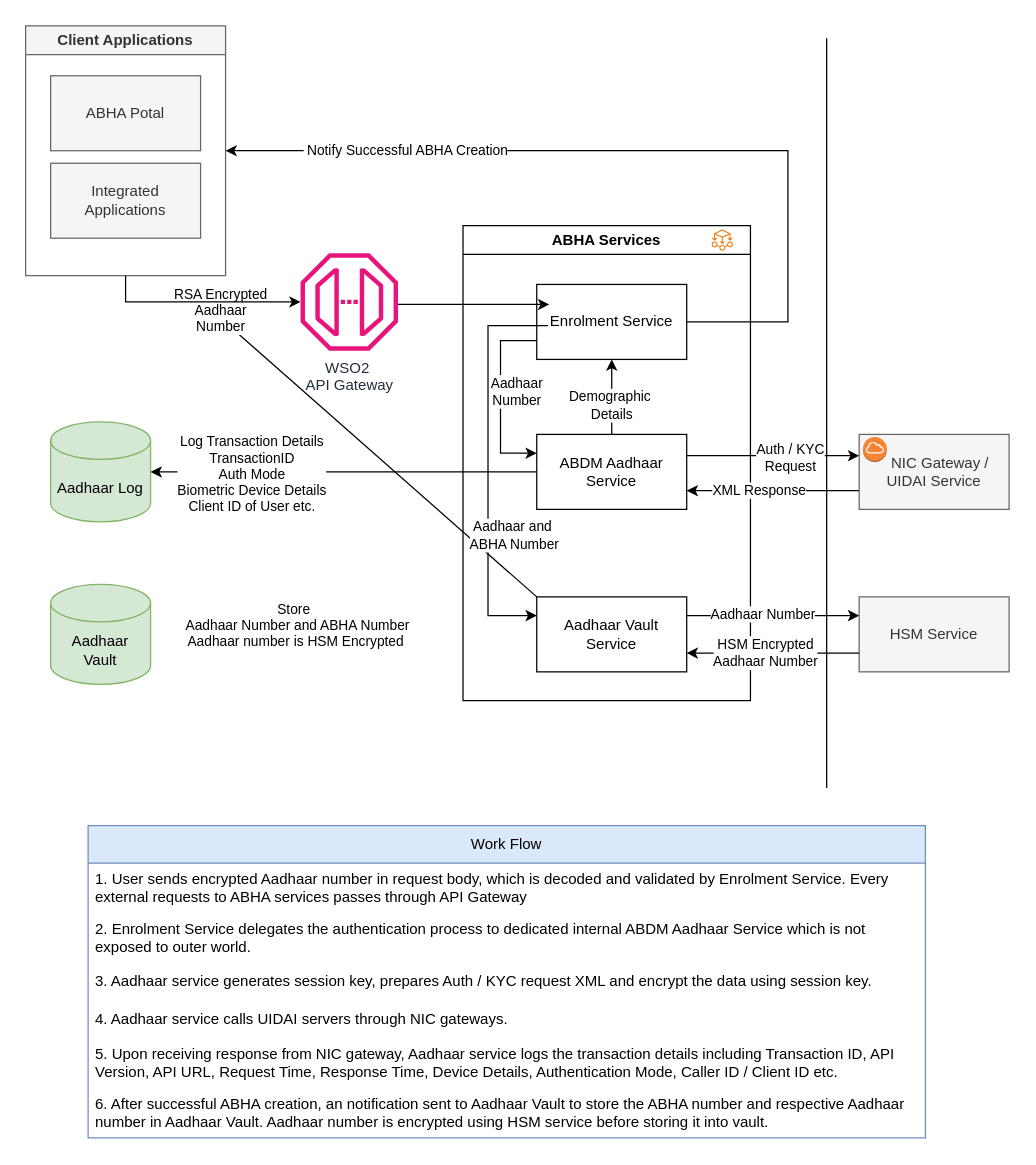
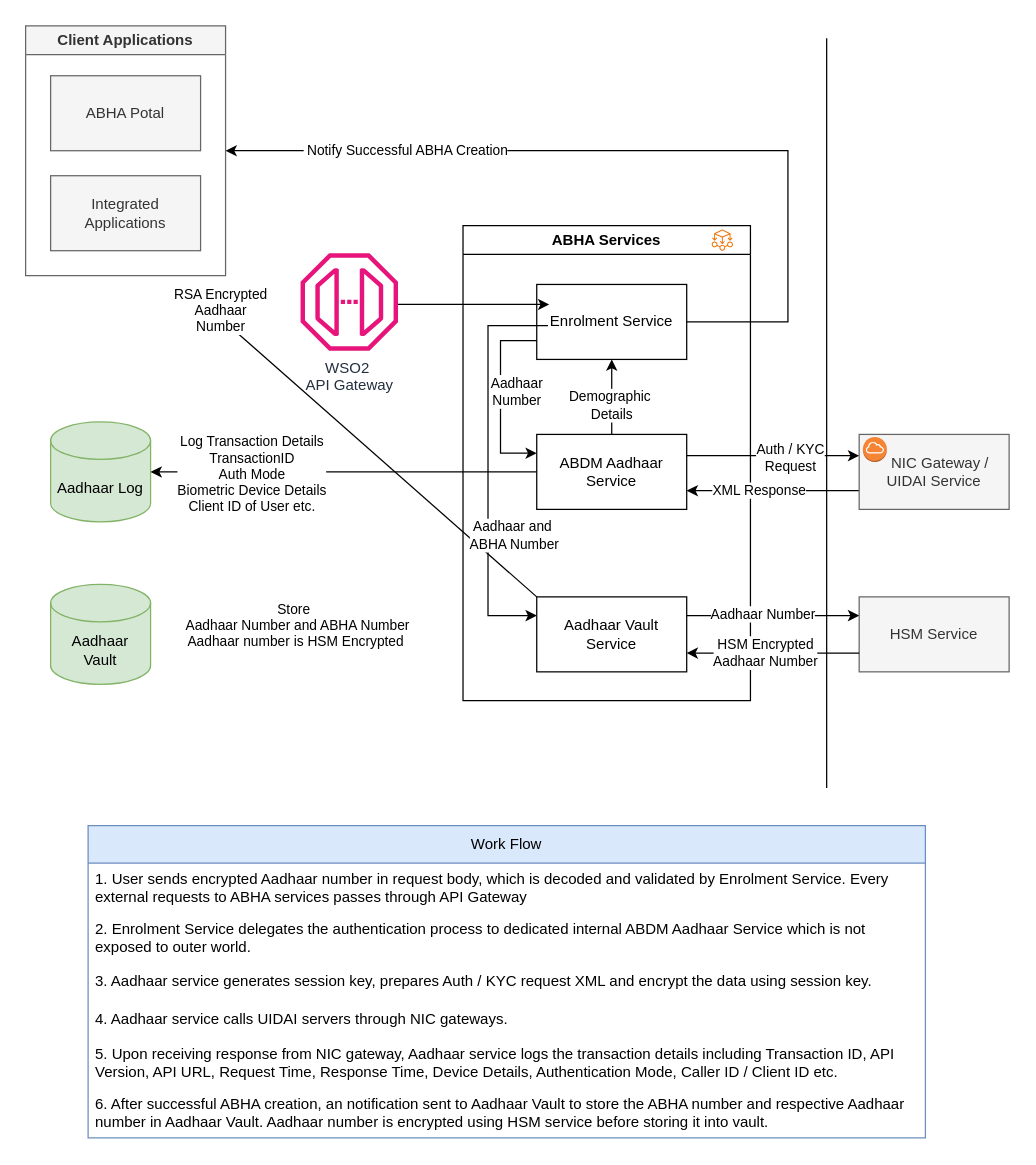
- <mxCell id="4" value="Integrated Applications" style="rounded=0;whiteSpace=wrap;html=1;fillColor=#f5f5f5;fontColor=#333333;strokeColor=#666666;" vertex="1" parent="2"><mxGeometry x="20" y="110" width="120" height="60" as="geometry" /></mxCell>
+ <mxCell id="4" value="Integrated Applications" style="rounded=0;whiteSpace=wrap;html=1;fillColor=#f5f5f5;fontColor=#333333;strokeColor=#666666;" vertex="1" parent="2"><mxGeometry x="20" y="120" width="120" height="60" as="geometry" /></mxCell>
- <mxCell id="46" value="" style="endArrow=classic;html=1;rounded=0;exitX=0.5;exitY=1;exitDx=0;exitDy=0;" edge="1" parent="1" source="2" target="34"><mxGeometry width="50" height="50" relative="1" as="geometry"><mxPoint x="120" y="330" as="sourcePoint" /><mxPoint x="170" y="280" as="targetPoint" /><Array as="points"><mxPoint x="100" y="241" /></Array></mxGeometry></mxCell>
